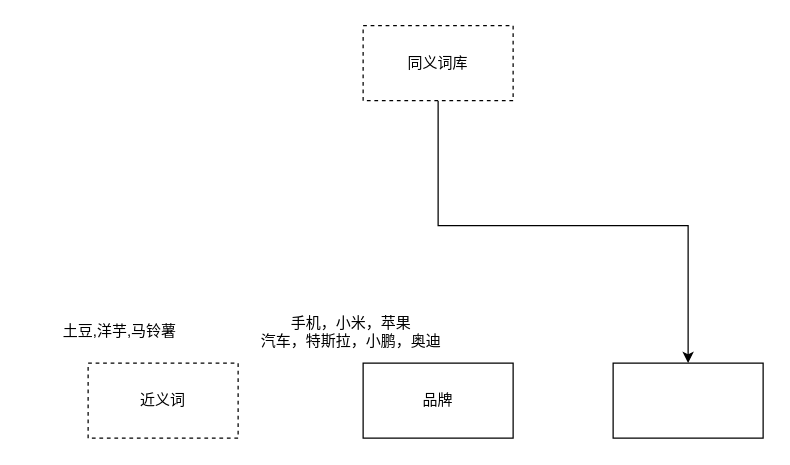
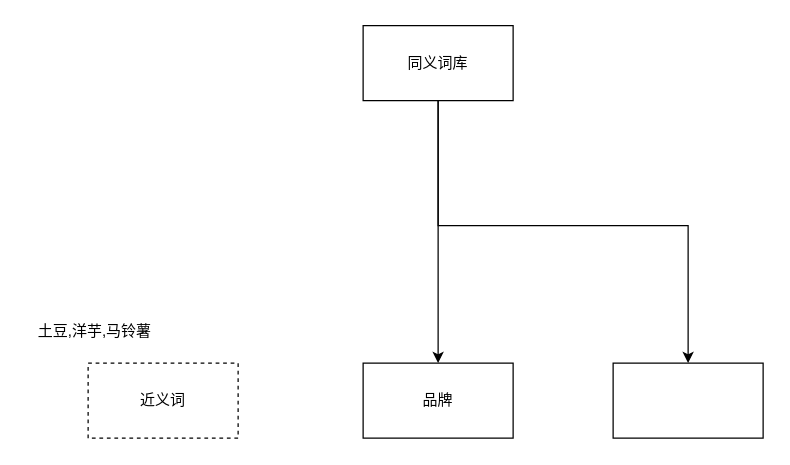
- <mxCell id="4" value="同义词库" style="rounded=0;whiteSpace=wrap;html=1;dashed=1;" vertex="1" parent="1"><mxGeometry x="290" y="20" width="120" height="60" as="geometry" /></mxCell>
+ <mxCell id="4" value="同义词库" style="rounded=0;whiteSpace=wrap;html=1;" vertex="1" parent="1"><mxGeometry x="290" y="20" width="120" height="60" as="geometry" /></mxCell>
+ <mxCell id="2" value="" style="edgeStyle=orthogonalEdgeStyle;rounded=0;orthogonalLoop=1;jettySize=auto;html=1;" edge="1" parent="1" source="4" target="6"><mxGeometry relative="1" as="geometry" /></mxCell>
- <mxCell id="7" value="土豆,洋芋,马铃薯" style="text;html=1;align=center;verticalAlign=middle;resizable=0;points=[];autosize=1;strokeColor=none;fillColor=none;" vertex="1" parent="1"><mxGeometry x="40" y="250" width="110" height="30" as="geometry" /></mxCell>
+ <mxCell id="7" value="土豆,洋芋,马铃薯" style="text;html=1;align=center;verticalAlign=middle;resizable=0;points=[];autosize=1;strokeColor=none;fillColor=none;" vertex="1" parent="1"><mxGeometry x="20" y="250" width="110" height="30" as="geometry" /></mxCell>
- <mxCell id="8" value="手机，小米，苹果&lt;br&gt;汽车，特斯拉，小鹏，奥迪" style="text;html=1;align=center;verticalAlign=middle;resizable=0;points=[];autosize=1;strokeColor=none;fillColor=none;" vertex="1" parent="1"><mxGeometry x="195" y="245" width="170" height="40" as="geometry" /></mxCell>
